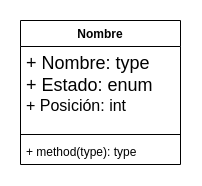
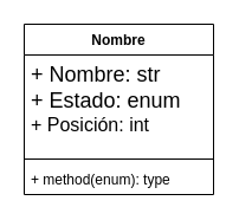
- <mxCell id="3" value="&lt;div&gt;&lt;font style=&quot;font-size: 18px;&quot;&gt;+ Nombre: type&lt;br&gt;&lt;/font&gt;&lt;/div&gt;&lt;div&gt;&lt;font style=&quot;font-size: 18px;&quot;&gt;+ Estado: enum&lt;br&gt;&lt;/font&gt;&lt;/div&gt;&lt;div&gt;&lt;font size=&quot;3&quot;&gt;+ Posición: int&lt;br&gt;&lt;/font&gt;&lt;/div&gt;" style="text;strokeColor=none;fillColor=none;align=left;verticalAlign=top;spacingLeft=4;spacingRight=4;overflow=hidden;rotatable=0;points=[[0,0.5],[1,0.5]];portConstraint=eastwest;whiteSpace=wrap;html=1;" vertex="1" parent="2"><mxGeometry y="26" width="160" height="84" as="geometry" /></mxCell>
+ <mxCell id="3" value="&lt;div&gt;&lt;font style=&quot;font-size: 18px;&quot;&gt;+ Nombre: str&lt;br&gt;&lt;/font&gt;&lt;/div&gt;&lt;div&gt;&lt;font style=&quot;font-size: 18px;&quot;&gt;+ Estado: enum&lt;br&gt;&lt;/font&gt;&lt;/div&gt;&lt;div&gt;&lt;font size=&quot;3&quot;&gt;+ Posición: int&lt;br&gt;&lt;/font&gt;&lt;/div&gt;" style="text;strokeColor=none;fillColor=none;align=left;verticalAlign=top;spacingLeft=4;spacingRight=4;overflow=hidden;rotatable=0;points=[[0,0.5],[1,0.5]];portConstraint=eastwest;whiteSpace=wrap;html=1;" vertex="1" parent="2"><mxGeometry y="26" width="160" height="84" as="geometry" /></mxCell>
- <mxCell id="5" value="+ method(type): type" style="text;strokeColor=none;fillColor=none;align=left;verticalAlign=top;spacingLeft=4;spacingRight=4;overflow=hidden;rotatable=0;points=[[0,0.5],[1,0.5]];portConstraint=eastwest;whiteSpace=wrap;html=1;" vertex="1" parent="2"><mxGeometry y="118" width="160" height="26" as="geometry" /></mxCell>
+ <mxCell id="5" value="+ method(enum): type" style="text;strokeColor=none;fillColor=none;align=left;verticalAlign=top;spacingLeft=4;spacingRight=4;overflow=hidden;rotatable=0;points=[[0,0.5],[1,0.5]];portConstraint=eastwest;whiteSpace=wrap;html=1;" vertex="1" parent="2"><mxGeometry y="118" width="160" height="26" as="geometry" /></mxCell>
